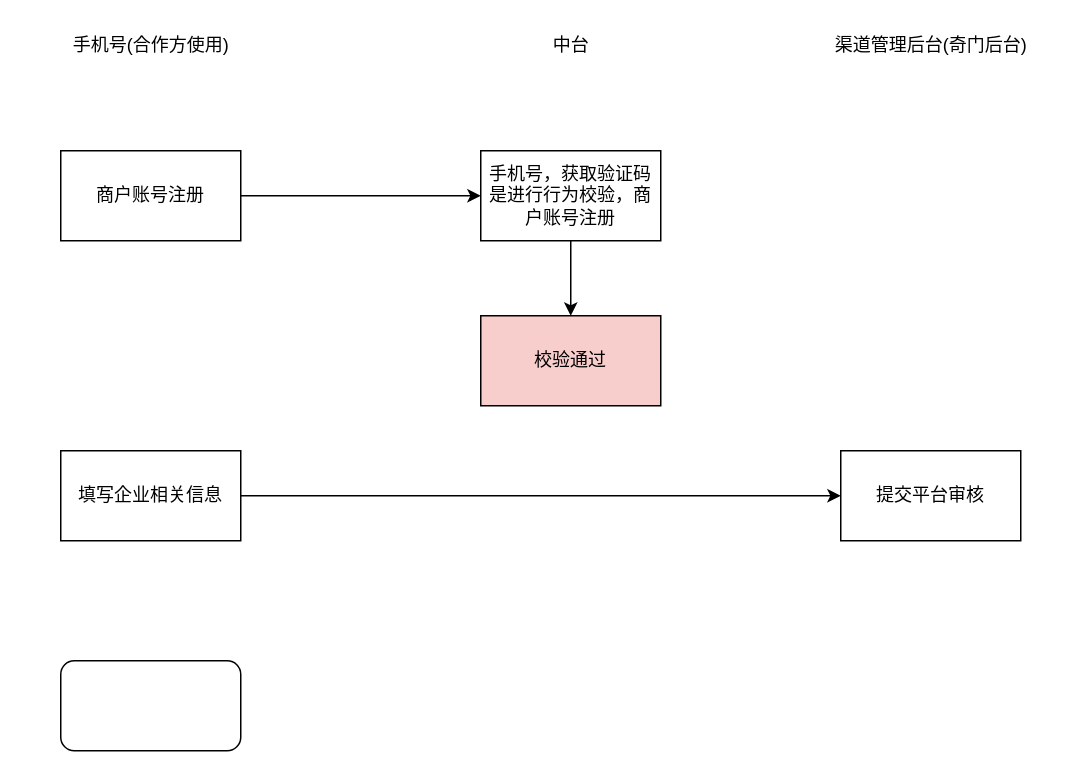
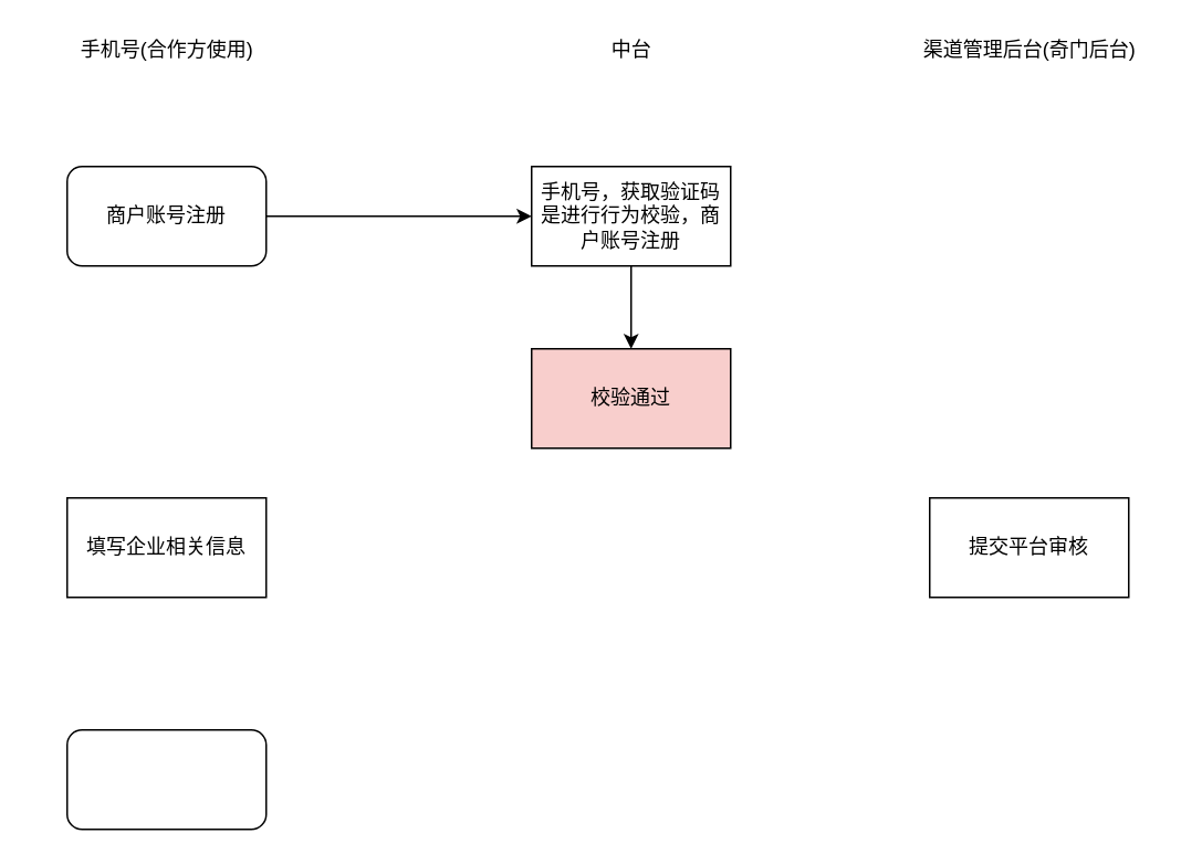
- <mxCell id="3" value="商户账号注册" style="whiteSpace=wrap;html=1;rounded=0;" vertex="1" parent="1"><mxGeometry x="40" y="100" width="120" height="60" as="geometry" /></mxCell>
+ <mxCell id="3" value="商户账号注册" style="rounded=1;whiteSpace=wrap;html=1;" vertex="1" parent="1"><mxGeometry x="40" y="100" width="120" height="60" as="geometry" /></mxCell>
- <mxCell id="10" style="edgeStyle=orthogonalEdgeStyle;rounded=0;orthogonalLoop=1;jettySize=auto;html=1;exitX=1;exitY=0.5;exitDx=0;exitDy=0;entryX=0;entryY=0.5;entryDx=0;entryDy=0;" edge="1" parent="1" source="11" target="13"><mxGeometry relative="1" as="geometry" /></mxCell>
